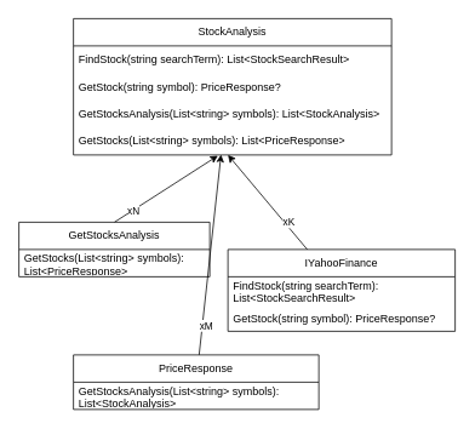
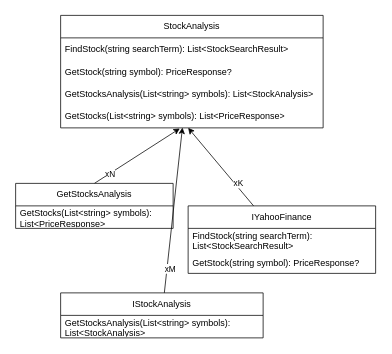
- <mxCell id="18" value="PriceResponse" style="swimlane;fontStyle=0;childLayout=stackLayout;horizontal=1;startSize=30;horizontalStack=0;resizeParent=1;resizeParentMax=0;resizeLast=0;collapsible=1;marginBottom=0;whiteSpace=wrap;html=1;fontFamily=Helvetica;fontColor=#000000;" vertex="1" parent="1"><mxGeometry x="80" y="390" width="270" height="60" as="geometry" /></mxCell>
+ <mxCell id="18" value="IStockAnalysis" style="swimlane;fontStyle=0;childLayout=stackLayout;horizontal=1;startSize=30;horizontalStack=0;resizeParent=1;resizeParentMax=0;resizeLast=0;collapsible=1;marginBottom=0;whiteSpace=wrap;html=1;fontFamily=Helvetica;fontColor=#000000;" vertex="1" parent="1"><mxGeometry x="80" y="390" width="270" height="60" as="geometry" /></mxCell>
